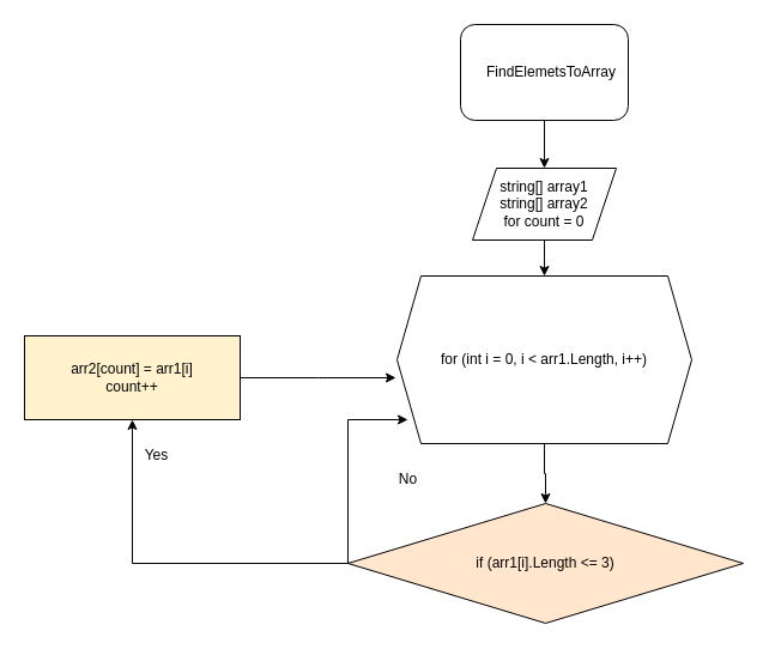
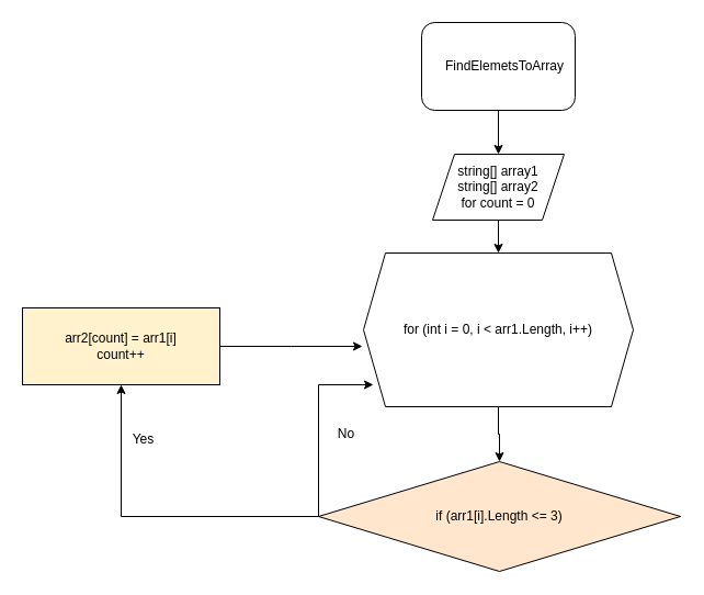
- <mxCell id="15" value="Yes" style="text;html=1;align=center;verticalAlign=middle;resizable=0;points=[];autosize=1;strokeColor=none;fillColor=none;" vertex="1" parent="1"><mxGeometry x="110" y="365" width="40" height="30" as="geometry" /></mxCell>
+ <mxCell id="15" value="Yes" style="text;html=1;align=center;verticalAlign=middle;resizable=0;points=[];autosize=1;strokeColor=none;fillColor=none;" vertex="1" parent="1"><mxGeometry x="110" y="385" width="40" height="30" as="geometry" /></mxCell>
- <mxCell id="14" value="No" style="text;html=1;align=center;verticalAlign=middle;resizable=0;points=[];autosize=1;strokeColor=none;fillColor=none;" vertex="1" parent="1"><mxGeometry x="320" y="385" width="40" height="30" as="geometry" /></mxCell>
+ <mxCell id="14" value="No" style="text;html=1;align=center;verticalAlign=middle;resizable=0;points=[];autosize=1;strokeColor=none;fillColor=none;" vertex="1" parent="1"><mxGeometry x="295" y="380" width="40" height="30" as="geometry" /></mxCell>
